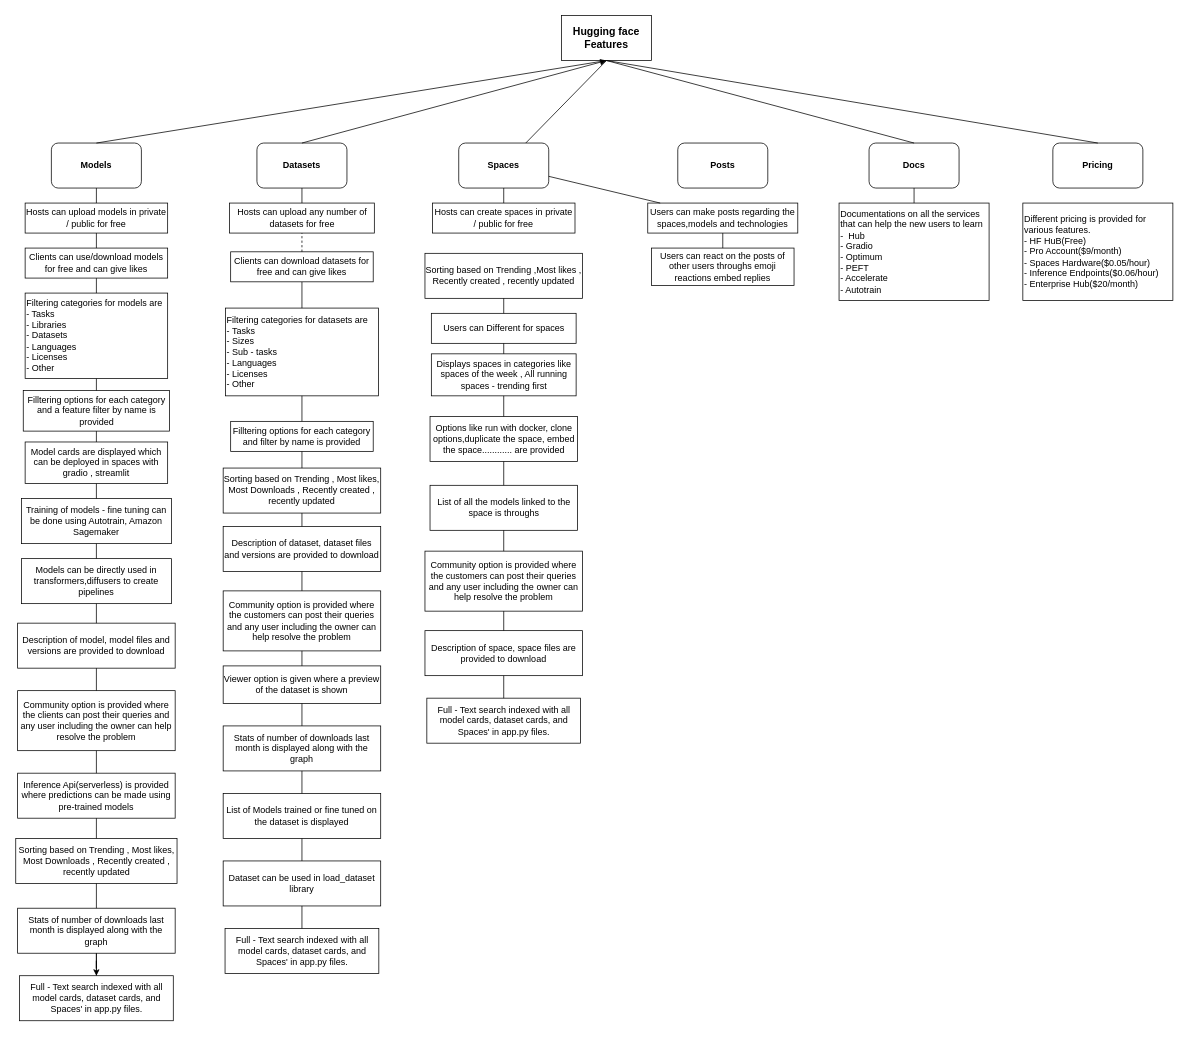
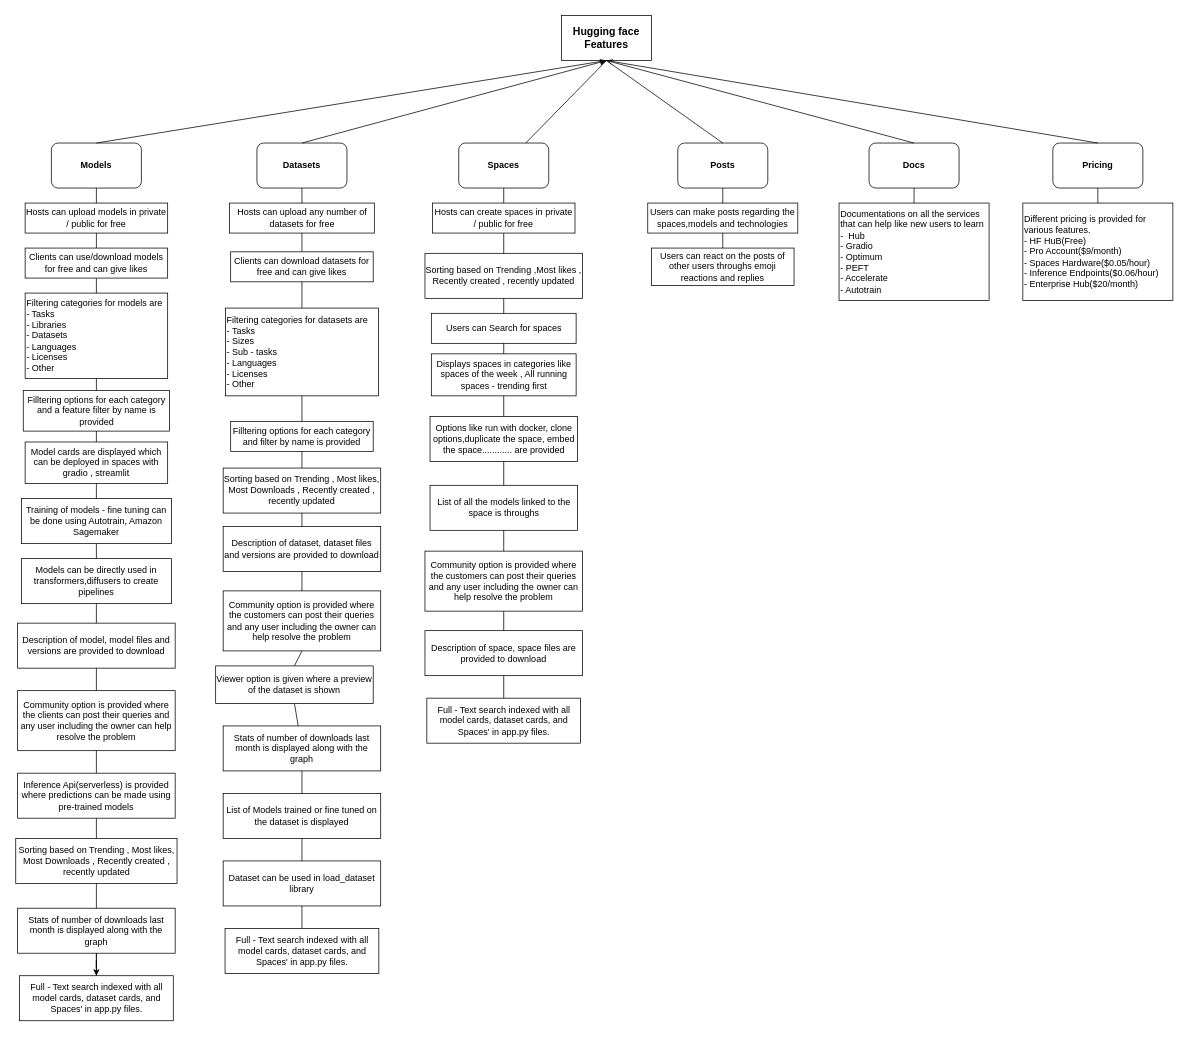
- <mxCell id="12" value="" style="endArrow=none;html=1;rounded=0;entryX=0.5;entryY=1;entryDx=0;entryDy=0;exitX=0.5;exitY=0;exitDx=0;exitDy=0;" edge="1" parent="1" source="7" target="2"><mxGeometry width="50" height="50" relative="1" as="geometry"><mxPoint x="1298" y="250" as="sourcePoint" /><mxPoint x="1348" y="200" as="targetPoint" /></mxGeometry></mxCell>
+ <mxCell id="12" value="" style="endArrow=open;html=1;rounded=0;entryX=0.5;entryY=1;entryDx=0;entryDy=0;exitX=0.5;exitY=0;exitDx=0;exitDy=0;" edge="1" parent="1" source="7" target="2"><mxGeometry width="50" height="50" relative="1" as="geometry"><mxPoint x="1298" y="250" as="sourcePoint" /><mxPoint x="1348" y="200" as="targetPoint" /></mxGeometry></mxCell>
+ <mxCell id="11" value="" style="endArrow=none;html=1;rounded=0;entryX=0.5;entryY=1;entryDx=0;entryDy=0;exitX=0.5;exitY=0;exitDx=0;exitDy=0;" edge="1" parent="1" source="6" target="2"><mxGeometry width="50" height="50" relative="1" as="geometry"><mxPoint x="1298" y="250" as="sourcePoint" /><mxPoint x="1278" y="140" as="targetPoint" /></mxGeometry></mxCell>
- <mxCell id="79" value="" style="endArrow=none;html=1;rounded=0;" edge="1" parent="1" source="78" target="5"><mxGeometry width="50" height="50" relative="1" as="geometry"><mxPoint x="873" y="450" as="sourcePoint" /><mxPoint x="923" y="400" as="targetPoint" /></mxGeometry></mxCell>
+ <mxCell id="79" value="" style="endArrow=none;html=1;rounded=0;entryX=0.5;entryY=1;entryDx=0;entryDy=0;" edge="1" parent="1" source="78" target="6"><mxGeometry width="50" height="50" relative="1" as="geometry"><mxPoint x="873" y="450" as="sourcePoint" /><mxPoint x="923" y="400" as="targetPoint" /></mxGeometry></mxCell>
+ <mxCell id="90" value="" style="endArrow=none;html=1;rounded=0;entryX=0.5;entryY=0;entryDx=0;entryDy=0;exitX=0.5;exitY=1;exitDx=0;exitDy=0;" edge="1" parent="1" source="87" target="88"><mxGeometry width="50" height="50" relative="1" as="geometry"><mxPoint x="1243" y="-100" as="sourcePoint" /><mxPoint x="1293" y="-150" as="targetPoint" /></mxGeometry></mxCell>
- <mxCell id="86" value="" style="endArrow=none;html=1;rounded=0;entryX=0.5;entryY=1;entryDx=0;entryDy=0;exitX=0.5;exitY=0;exitDx=0;exitDy=0;dashed=1;" edge="1" parent="1" source="85" target="32"><mxGeometry width="50" height="50" relative="1" as="geometry"><mxPoint x="670" y="320" as="sourcePoint" /><mxPoint x="640" y="260" as="targetPoint" /></mxGeometry></mxCell>
+ <mxCell id="86" value="" style="endArrow=none;html=1;rounded=0;entryX=0.5;entryY=1;entryDx=0;entryDy=0;exitX=0.5;exitY=0;exitDx=0;exitDy=0;" edge="1" parent="1" source="85" target="32"><mxGeometry width="50" height="50" relative="1" as="geometry"><mxPoint x="670" y="320" as="sourcePoint" /><mxPoint x="640" y="260" as="targetPoint" /></mxGeometry></mxCell>
+ <mxCell id="63" value="" style="endArrow=none;html=1;rounded=0;exitX=0.5;exitY=0;exitDx=0;exitDy=0;entryX=0.5;entryY=1;entryDx=0;entryDy=0;" edge="1" parent="1" source="62" target="76"><mxGeometry width="50" height="50" relative="1" as="geometry"><mxPoint x="669" y="415.75" as="sourcePoint" /><mxPoint x="671" y="348" as="targetPoint" /></mxGeometry></mxCell>
- <mxCell id="82" value="Documentations on all the services that can help the new users to learn&lt;br&gt;-&amp;nbsp; Hub&lt;br&gt;- Gradio&lt;br&gt;- Optimum&lt;br&gt;- PEFT&lt;br&gt;- Accelerate&lt;br&gt;- Autotrain" style="rounded=0;whiteSpace=wrap;html=1;align=left;" vertex="1" parent="1"><mxGeometry x="1118" y="270" width="200" height="130" as="geometry" /></mxCell>
+ <mxCell id="82" value="Documentations on all the services that can help like new users to learn&lt;br&gt;-&amp;nbsp; Hub&lt;br&gt;- Gradio&lt;br&gt;- Optimum&lt;br&gt;- PEFT&lt;br&gt;- Accelerate&lt;br&gt;- Autotrain" style="rounded=0;whiteSpace=wrap;html=1;align=left;" vertex="1" parent="1"><mxGeometry x="1118" y="270" width="200" height="130" as="geometry" /></mxCell>
- <mxCell id="80" value="Users can react on the posts of other users throughs emoji reactions embed replies" style="rounded=0;whiteSpace=wrap;html=1;" vertex="1" parent="1"><mxGeometry x="868" y="330" width="190" height="50" as="geometry" /></mxCell>
+ <mxCell id="80" value="Users can react on the posts of other users throughs emoji reactions and replies" style="rounded=0;whiteSpace=wrap;html=1;" vertex="1" parent="1"><mxGeometry x="868" y="330" width="190" height="50" as="geometry" /></mxCell>
- <mxCell id="64" value="Users can Different for spaces" style="rounded=0;whiteSpace=wrap;html=1;" vertex="1" parent="1"><mxGeometry x="574.5" y="417" width="193" height="40" as="geometry" /></mxCell>
+ <mxCell id="64" value="Users can Search for spaces" style="rounded=0;whiteSpace=wrap;html=1;" vertex="1" parent="1"><mxGeometry x="574.5" y="417" width="193" height="40" as="geometry" /></mxCell>
- <mxCell id="46" value="Viewer option is given where a preview of the dataset is shown" style="rounded=0;whiteSpace=wrap;html=1;" vertex="1" parent="1"><mxGeometry x="297" y="887" width="210" height="50" as="geometry" /></mxCell>
+ <mxCell id="46" value="Viewer option is given where a preview of the dataset is shown" style="rounded=0;whiteSpace=wrap;html=1;" vertex="1" parent="1"><mxGeometry x="287" y="887" width="210" height="50" as="geometry" /></mxCell>
